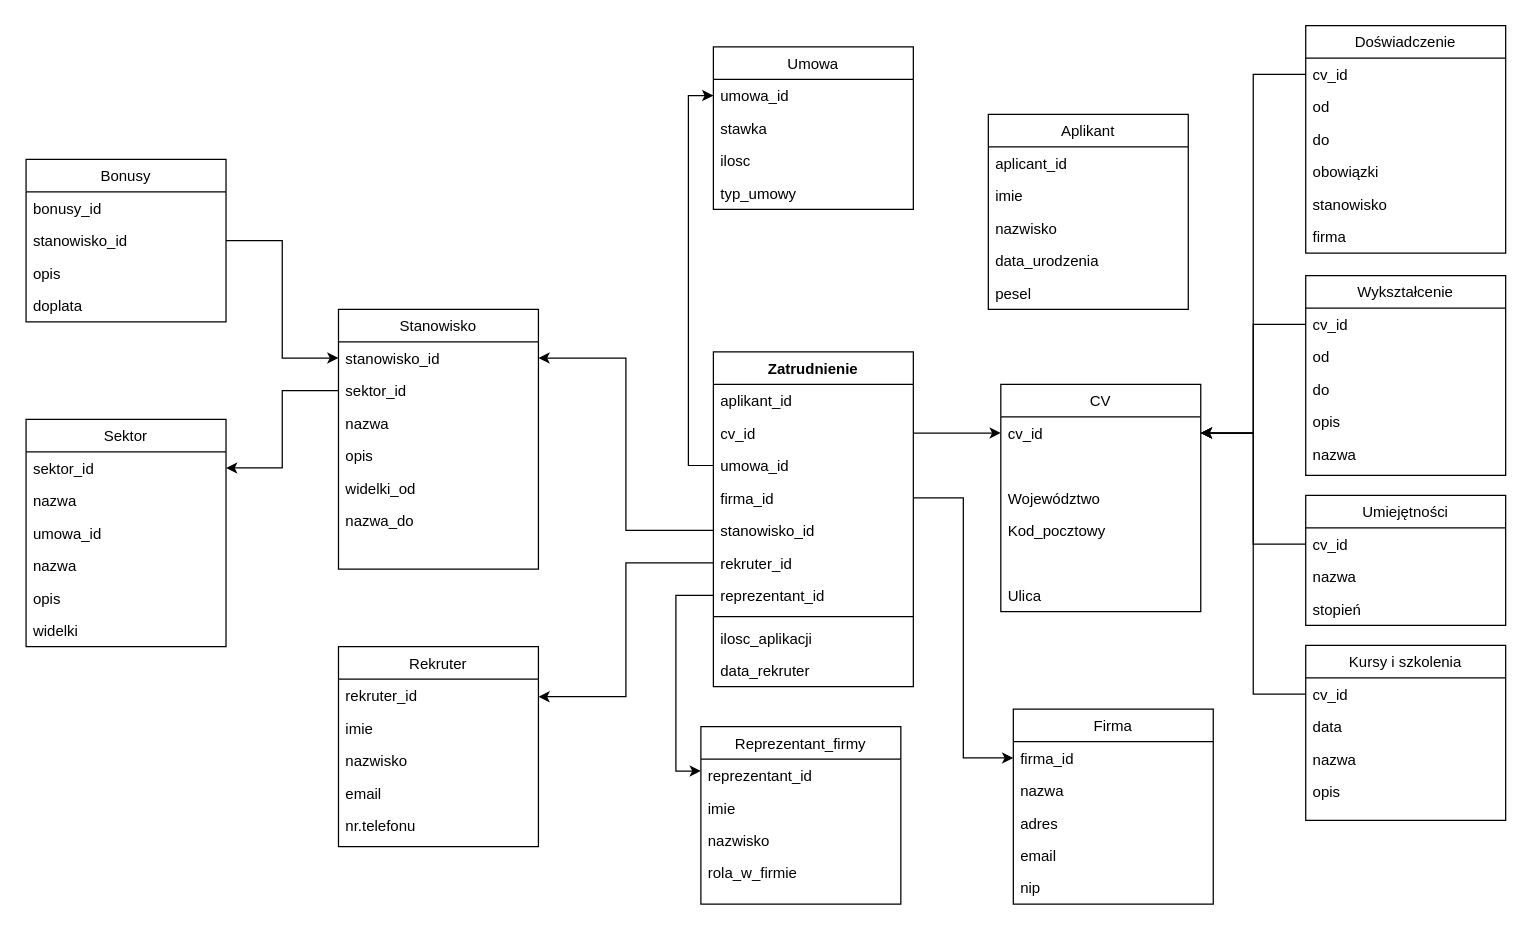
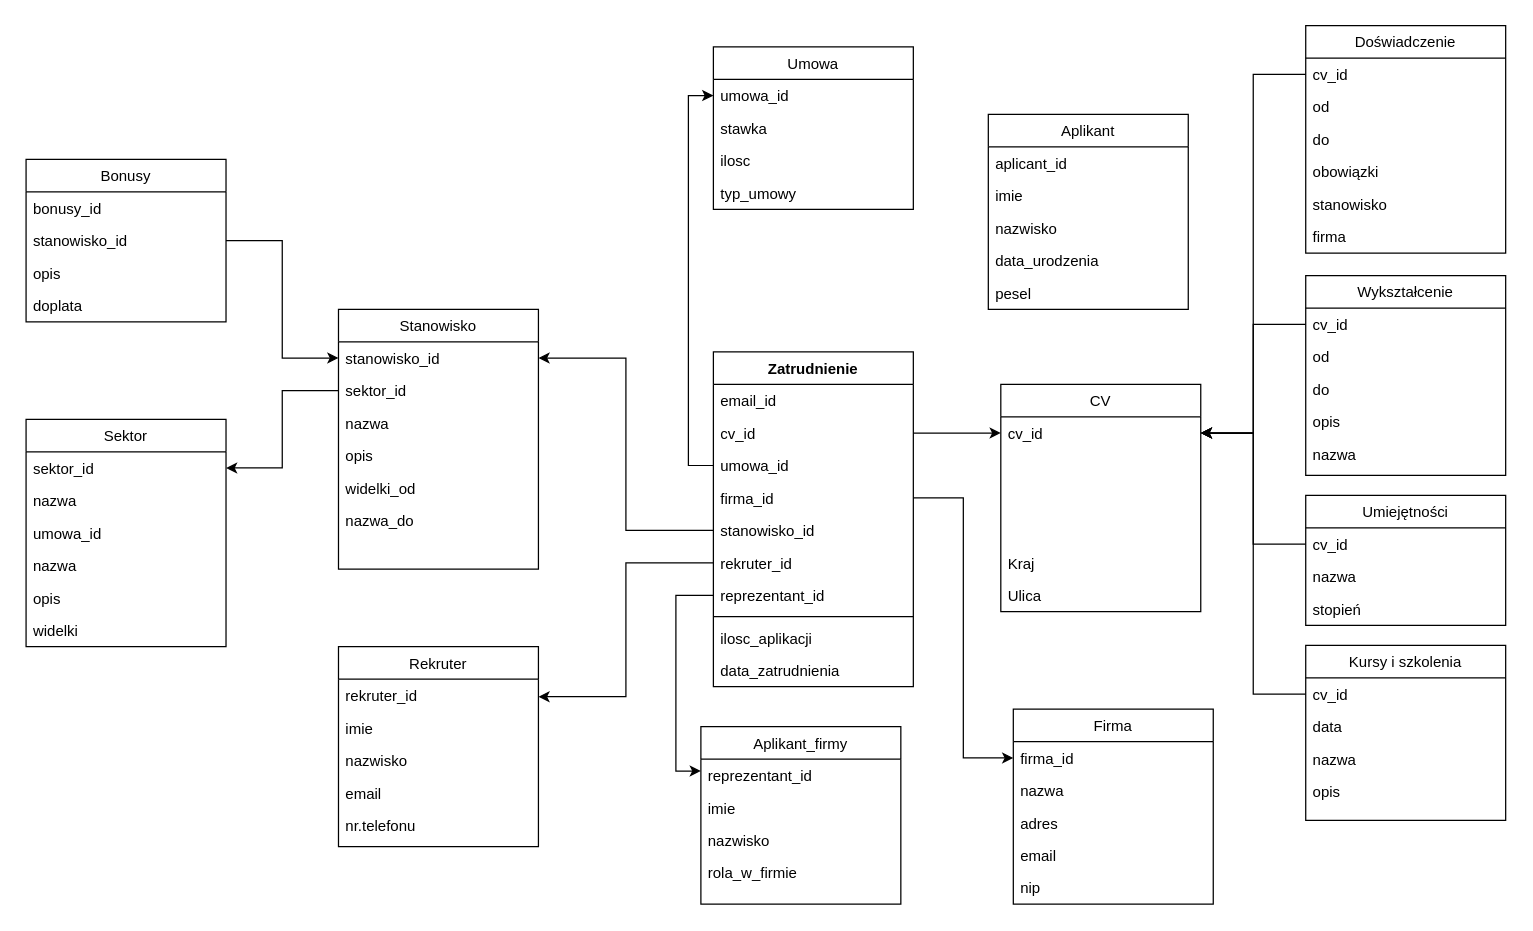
- <mxCell id="49" value="aplikant_id" style="text;align=left;verticalAlign=top;spacingLeft=4;spacingRight=4;overflow=hidden;rotatable=0;points=[[0,0.5],[1,0.5]];portConstraint=eastwest;" parent="48" vertex="1"><mxGeometry y="26" width="160" height="26" as="geometry" /></mxCell>
+ <mxCell id="49" value="email_id" style="text;align=left;verticalAlign=top;spacingLeft=4;spacingRight=4;overflow=hidden;rotatable=0;points=[[0,0.5],[1,0.5]];portConstraint=eastwest;" parent="48" vertex="1"><mxGeometry y="26" width="160" height="26" as="geometry" /></mxCell>
- <mxCell id="91" value="Województwo" style="text;align=left;verticalAlign=top;spacingLeft=4;spacingRight=4;overflow=hidden;rotatable=0;points=[[0,0.5],[1,0.5]];portConstraint=eastwest;rounded=0;shadow=0;html=0;" parent="88" vertex="1"><mxGeometry y="78" width="160" height="26" as="geometry" /></mxCell>
- <mxCell id="92" value="Kod_pocztowy" style="text;align=left;verticalAlign=top;spacingLeft=4;spacingRight=4;overflow=hidden;rotatable=0;points=[[0,0.5],[1,0.5]];portConstraint=eastwest;rounded=0;shadow=0;html=0;" parent="88" vertex="1"><mxGeometry y="104" width="160" height="26" as="geometry" /></mxCell>
+ <mxCell id="93" value="Kraj" style="text;align=left;verticalAlign=top;spacingLeft=4;spacingRight=4;overflow=hidden;rotatable=0;points=[[0,0.5],[1,0.5]];portConstraint=eastwest;rounded=0;shadow=0;html=0;" parent="88" vertex="1"><mxGeometry y="130" width="160" height="26" as="geometry" /></mxCell>
- <mxCell id="58" value="data_rekruter" style="text;align=left;verticalAlign=top;spacingLeft=4;spacingRight=4;overflow=hidden;rotatable=0;points=[[0,0.5],[1,0.5]];portConstraint=eastwest;rounded=0;shadow=0;html=0;" parent="48" vertex="1"><mxGeometry y="242" width="160" height="26" as="geometry" /></mxCell>
+ <mxCell id="58" value="data_zatrudnienia" style="text;align=left;verticalAlign=top;spacingLeft=4;spacingRight=4;overflow=hidden;rotatable=0;points=[[0,0.5],[1,0.5]];portConstraint=eastwest;rounded=0;shadow=0;html=0;" parent="48" vertex="1"><mxGeometry y="242" width="160" height="26" as="geometry" /></mxCell>
- <mxCell id="73" value="Reprezentant_firmy" style="swimlane;fontStyle=0;align=center;verticalAlign=top;childLayout=stackLayout;horizontal=1;startSize=26;horizontalStack=0;resizeParent=1;resizeLast=0;collapsible=1;marginBottom=0;rounded=0;shadow=0;strokeWidth=1;" parent="1" vertex="1"><mxGeometry x="560" y="581" width="160" height="142" as="geometry"><mxRectangle x="340" y="380" width="170" height="26" as="alternateBounds" /></mxGeometry></mxCell>
+ <mxCell id="73" value="Aplikant_firmy" style="swimlane;fontStyle=0;align=center;verticalAlign=top;childLayout=stackLayout;horizontal=1;startSize=26;horizontalStack=0;resizeParent=1;resizeLast=0;collapsible=1;marginBottom=0;rounded=0;shadow=0;strokeWidth=1;" parent="1" vertex="1"><mxGeometry x="560" y="581" width="160" height="142" as="geometry"><mxRectangle x="340" y="380" width="170" height="26" as="alternateBounds" /></mxGeometry></mxCell>
